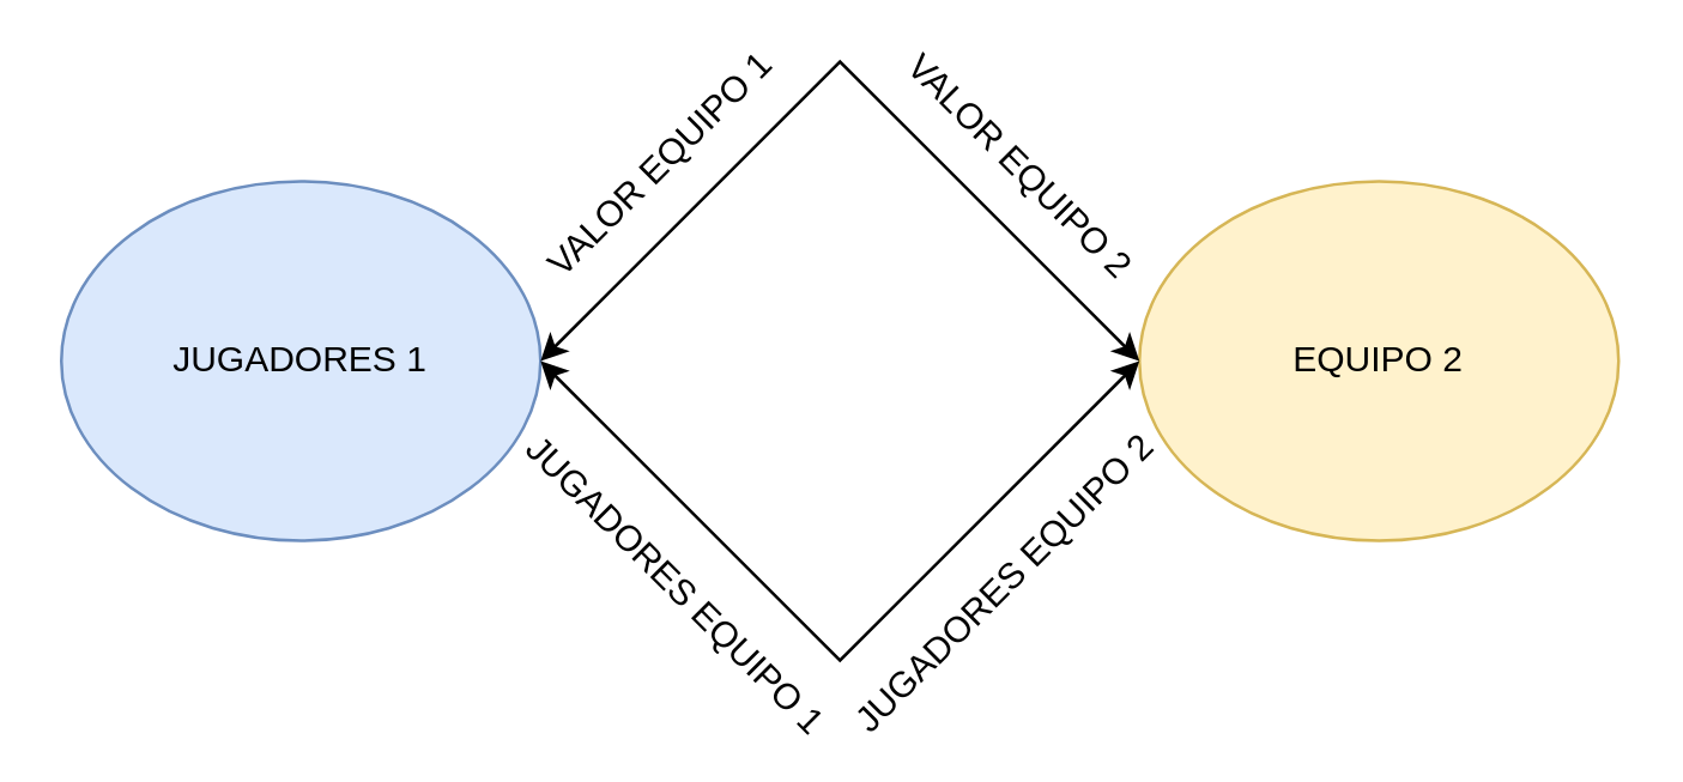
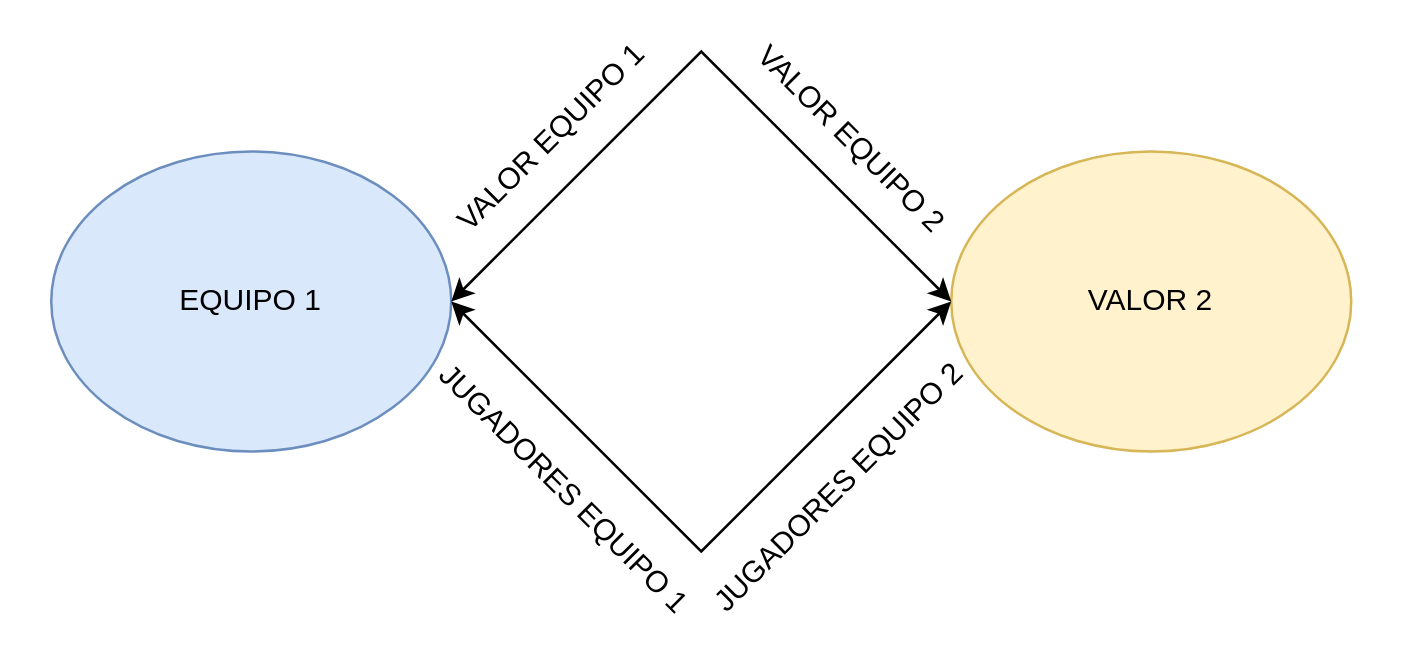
- <mxCell id="2" value="JUGADORES 1" style="ellipse;whiteSpace=wrap;html=1;fillColor=#dae8fc;strokeColor=#6c8ebf;" vertex="1" parent="1"><mxGeometry x="20" y="60" width="160" height="120" as="geometry" /></mxCell>
+ <mxCell id="2" value="EQUIPO 1" style="ellipse;whiteSpace=wrap;html=1;fillColor=#dae8fc;strokeColor=#6c8ebf;" vertex="1" parent="1"><mxGeometry x="20" y="60" width="160" height="120" as="geometry" /></mxCell>
- <mxCell id="3" value="EQUIPO 2" style="ellipse;whiteSpace=wrap;html=1;fillColor=#fff2cc;strokeColor=#d6b656;" vertex="1" parent="1"><mxGeometry x="380" y="60" width="160" height="120" as="geometry" /></mxCell>
+ <mxCell id="3" value="VALOR 2" style="ellipse;whiteSpace=wrap;html=1;fillColor=#fff2cc;strokeColor=#d6b656;" vertex="1" parent="1"><mxGeometry x="380" y="60" width="160" height="120" as="geometry" /></mxCell>
